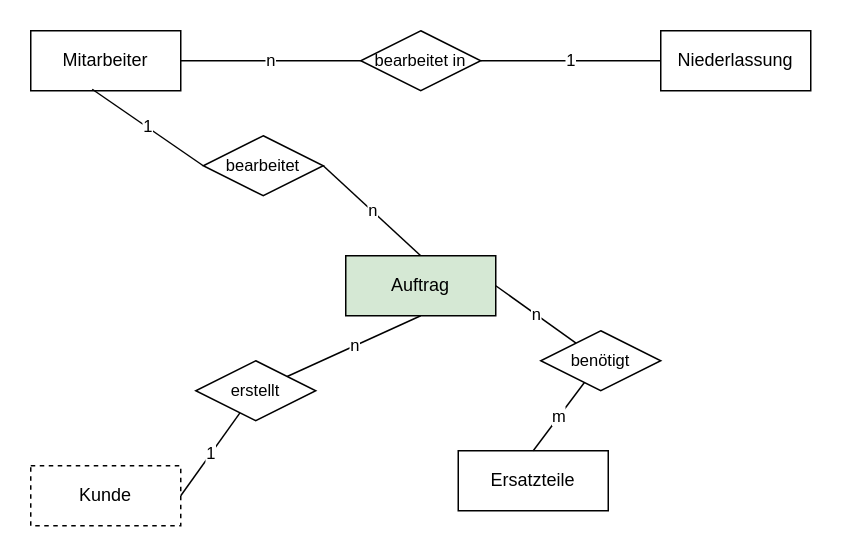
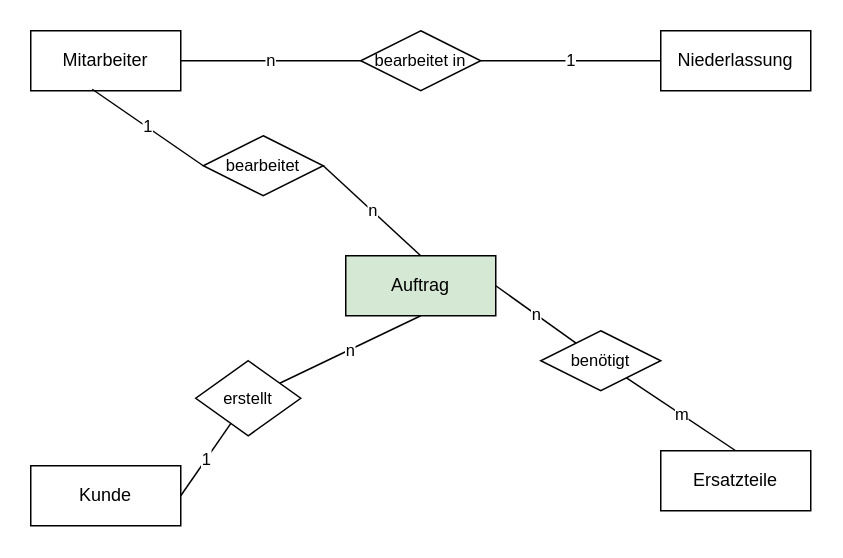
- <mxCell id="12" value="erstellt" style="shape=rhombus;perimeter=rhombusPerimeter;whiteSpace=wrap;html=1;align=center;fontFamily=Helvetica;fontSize=11;fontColor=default;" vertex="1" parent="1"><mxGeometry x="130" y="240" width="80" height="40" as="geometry" /></mxCell>
+ <mxCell id="12" value="erstellt" style="shape=rhombus;perimeter=rhombusPerimeter;whiteSpace=wrap;html=1;align=center;fontFamily=Helvetica;fontSize=11;fontColor=default;" vertex="1" parent="1"><mxGeometry x="130" y="240" width="70" height="50" as="geometry" /></mxCell>
- <mxCell id="6" value="Ersatzteile" style="whiteSpace=wrap;html=1;align=center;" vertex="1" parent="1"><mxGeometry x="305" y="300" width="100" height="40" as="geometry" /></mxCell>
+ <mxCell id="6" value="Ersatzteile" style="whiteSpace=wrap;html=1;align=center;" vertex="1" parent="1"><mxGeometry x="440" y="300" width="100" height="40" as="geometry" /></mxCell>
- <mxCell id="2" value="Kunde" style="whiteSpace=wrap;html=1;align=center;dashed=1;" vertex="1" parent="1"><mxGeometry x="20" y="310" width="100" height="40" as="geometry" /></mxCell>
+ <mxCell id="2" value="Kunde" style="whiteSpace=wrap;html=1;align=center;" vertex="1" parent="1"><mxGeometry x="20" y="310" width="100" height="40" as="geometry" /></mxCell>
